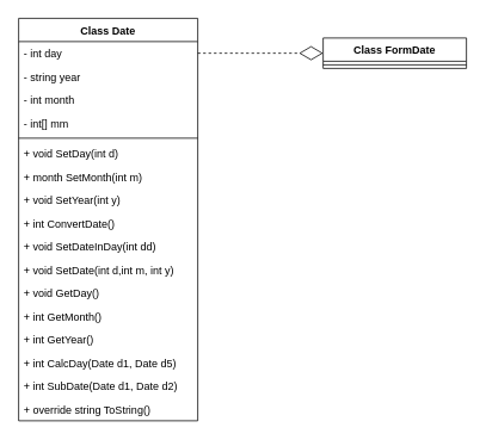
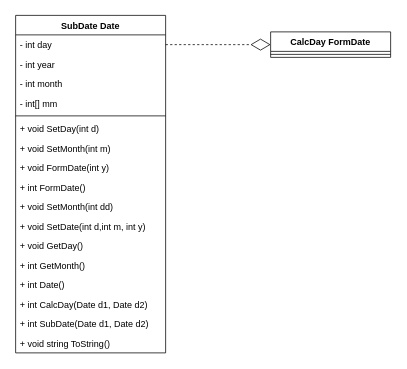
- <mxCell id="3" value="Class Date" style="swimlane;fontStyle=1;align=center;verticalAlign=top;childLayout=stackLayout;horizontal=1;startSize=26;horizontalStack=0;resizeParent=1;resizeParentMax=0;resizeLast=0;collapsible=1;marginBottom=0;" parent="1" vertex="1"><mxGeometry x="20" y="20" width="200" height="450" as="geometry" /></mxCell>
+ <mxCell id="3" value="SubDate Date" style="swimlane;fontStyle=1;align=center;verticalAlign=top;childLayout=stackLayout;horizontal=1;startSize=26;horizontalStack=0;resizeParent=1;resizeParentMax=0;resizeLast=0;collapsible=1;marginBottom=0;" parent="1" vertex="1"><mxGeometry x="20" y="20" width="200" height="450" as="geometry" /></mxCell>
- <mxCell id="21" value="Class FormDate" style="swimlane;fontStyle=1;align=center;verticalAlign=top;childLayout=stackLayout;horizontal=1;startSize=26;horizontalStack=0;resizeParent=1;resizeParentMax=0;resizeLast=0;collapsible=1;marginBottom=0;" vertex="1" parent="1"><mxGeometry x="360" y="42" width="160" height="34" as="geometry" /></mxCell>
+ <mxCell id="21" value="CalcDay FormDate" style="swimlane;fontStyle=1;align=center;verticalAlign=top;childLayout=stackLayout;horizontal=1;startSize=26;horizontalStack=0;resizeParent=1;resizeParentMax=0;resizeLast=0;collapsible=1;marginBottom=0;" vertex="1" parent="1"><mxGeometry x="360" y="42" width="160" height="34" as="geometry" /></mxCell>
- <mxCell id="5" value="- string year&#10;" style="text;strokeColor=none;fillColor=none;align=left;verticalAlign=top;spacingLeft=4;spacingRight=4;overflow=hidden;rotatable=0;points=[[0,0.5],[1,0.5]];portConstraint=eastwest;" parent="3" vertex="1"><mxGeometry y="52" width="200" height="26" as="geometry" /></mxCell>
+ <mxCell id="5" value="- int year&#10;" style="text;strokeColor=none;fillColor=none;align=left;verticalAlign=top;spacingLeft=4;spacingRight=4;overflow=hidden;rotatable=0;points=[[0,0.5],[1,0.5]];portConstraint=eastwest;" parent="3" vertex="1"><mxGeometry y="52" width="200" height="26" as="geometry" /></mxCell>
- <mxCell id="10" value="+ month SetMonth(int m)   " style="text;strokeColor=none;fillColor=none;align=left;verticalAlign=top;spacingLeft=4;spacingRight=4;overflow=hidden;rotatable=0;points=[[0,0.5],[1,0.5]];portConstraint=eastwest;" parent="3" vertex="1"><mxGeometry y="164" width="200" height="26" as="geometry" /></mxCell>
+ <mxCell id="10" value="+ void SetMonth(int m)   " style="text;strokeColor=none;fillColor=none;align=left;verticalAlign=top;spacingLeft=4;spacingRight=4;overflow=hidden;rotatable=0;points=[[0,0.5],[1,0.5]];portConstraint=eastwest;" parent="3" vertex="1"><mxGeometry y="164" width="200" height="26" as="geometry" /></mxCell>
- <mxCell id="11" value="+ void SetYear(int y)   " style="text;strokeColor=none;fillColor=none;align=left;verticalAlign=top;spacingLeft=4;spacingRight=4;overflow=hidden;rotatable=0;points=[[0,0.5],[1,0.5]];portConstraint=eastwest;" parent="3" vertex="1"><mxGeometry y="190" width="200" height="26" as="geometry" /></mxCell>
+ <mxCell id="11" value="+ void FormDate(int y)   " style="text;strokeColor=none;fillColor=none;align=left;verticalAlign=top;spacingLeft=4;spacingRight=4;overflow=hidden;rotatable=0;points=[[0,0.5],[1,0.5]];portConstraint=eastwest;" parent="3" vertex="1"><mxGeometry y="190" width="200" height="26" as="geometry" /></mxCell>
- <mxCell id="12" value="+ int ConvertDate()&#10;   " style="text;strokeColor=none;fillColor=none;align=left;verticalAlign=top;spacingLeft=4;spacingRight=4;overflow=hidden;rotatable=0;points=[[0,0.5],[1,0.5]];portConstraint=eastwest;" parent="3" vertex="1"><mxGeometry y="216" width="200" height="26" as="geometry" /></mxCell>
+ <mxCell id="12" value="+ int FormDate()&#10;   " style="text;strokeColor=none;fillColor=none;align=left;verticalAlign=top;spacingLeft=4;spacingRight=4;overflow=hidden;rotatable=0;points=[[0,0.5],[1,0.5]];portConstraint=eastwest;" parent="3" vertex="1"><mxGeometry y="216" width="200" height="26" as="geometry" /></mxCell>
- <mxCell id="13" value="+ void SetDateInDay(int dd)" style="text;strokeColor=none;fillColor=none;align=left;verticalAlign=top;spacingLeft=4;spacingRight=4;overflow=hidden;rotatable=0;points=[[0,0.5],[1,0.5]];portConstraint=eastwest;" parent="3" vertex="1"><mxGeometry y="242" width="200" height="26" as="geometry" /></mxCell>
+ <mxCell id="13" value="+ void SetMonth(int dd)" style="text;strokeColor=none;fillColor=none;align=left;verticalAlign=top;spacingLeft=4;spacingRight=4;overflow=hidden;rotatable=0;points=[[0,0.5],[1,0.5]];portConstraint=eastwest;" parent="3" vertex="1"><mxGeometry y="242" width="200" height="26" as="geometry" /></mxCell>
- <mxCell id="17" value="+ int GetYear()   " style="text;strokeColor=none;fillColor=none;align=left;verticalAlign=top;spacingLeft=4;spacingRight=4;overflow=hidden;rotatable=0;points=[[0,0.5],[1,0.5]];portConstraint=eastwest;" parent="3" vertex="1"><mxGeometry y="346" width="200" height="26" as="geometry" /></mxCell>
+ <mxCell id="17" value="+ int Date()   " style="text;strokeColor=none;fillColor=none;align=left;verticalAlign=top;spacingLeft=4;spacingRight=4;overflow=hidden;rotatable=0;points=[[0,0.5],[1,0.5]];portConstraint=eastwest;" parent="3" vertex="1"><mxGeometry y="346" width="200" height="26" as="geometry" /></mxCell>
- <mxCell id="18" value="+ int CalcDay(Date d1, Date d5)   " style="text;strokeColor=none;fillColor=none;align=left;verticalAlign=top;spacingLeft=4;spacingRight=4;overflow=hidden;rotatable=0;points=[[0,0.5],[1,0.5]];portConstraint=eastwest;" parent="3" vertex="1"><mxGeometry y="372" width="200" height="26" as="geometry" /></mxCell>
+ <mxCell id="18" value="+ int CalcDay(Date d1, Date d2)   " style="text;strokeColor=none;fillColor=none;align=left;verticalAlign=top;spacingLeft=4;spacingRight=4;overflow=hidden;rotatable=0;points=[[0,0.5],[1,0.5]];portConstraint=eastwest;" parent="3" vertex="1"><mxGeometry y="372" width="200" height="26" as="geometry" /></mxCell>
- <mxCell id="20" value="+ override string ToString()" style="text;strokeColor=none;fillColor=none;align=left;verticalAlign=top;spacingLeft=4;spacingRight=4;overflow=hidden;rotatable=0;points=[[0,0.5],[1,0.5]];portConstraint=eastwest;" parent="3" vertex="1"><mxGeometry y="424" width="200" height="26" as="geometry" /></mxCell>
+ <mxCell id="20" value="+ void string ToString()" style="text;strokeColor=none;fillColor=none;align=left;verticalAlign=top;spacingLeft=4;spacingRight=4;overflow=hidden;rotatable=0;points=[[0,0.5],[1,0.5]];portConstraint=eastwest;" parent="3" vertex="1"><mxGeometry y="424" width="200" height="26" as="geometry" /></mxCell>
